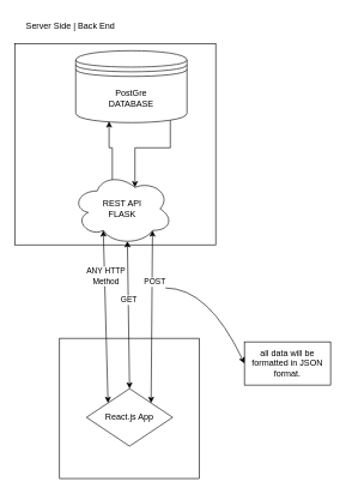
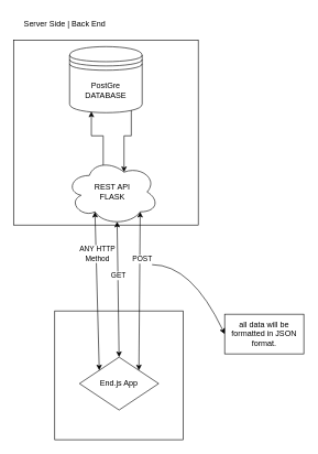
- <mxCell id="5" value="PostGre&lt;br&gt;DATABASE" style="shape=datastore;whiteSpace=wrap;html=1;" vertex="1" parent="1"><mxGeometry x="105" y="70" width="155" height="100" as="geometry" /></mxCell>
+ <mxCell id="5" value="PostGre&lt;br&gt;DATABASE" style="shape=datastore;whiteSpace=wrap;html=1;" vertex="1" parent="1"><mxGeometry x="105" y="70" width="110" height="100" as="geometry" /></mxCell>
- <mxCell id="9" value="React.js App" style="rhombus;whiteSpace=wrap;html=1;" vertex="1" parent="1"><mxGeometry x="120" y="540" width="120" height="80" as="geometry" /></mxCell>
+ <mxCell id="9" value="End.js App" style="rhombus;whiteSpace=wrap;html=1;" vertex="1" parent="1"><mxGeometry x="120" y="540" width="120" height="80" as="geometry" /></mxCell>
